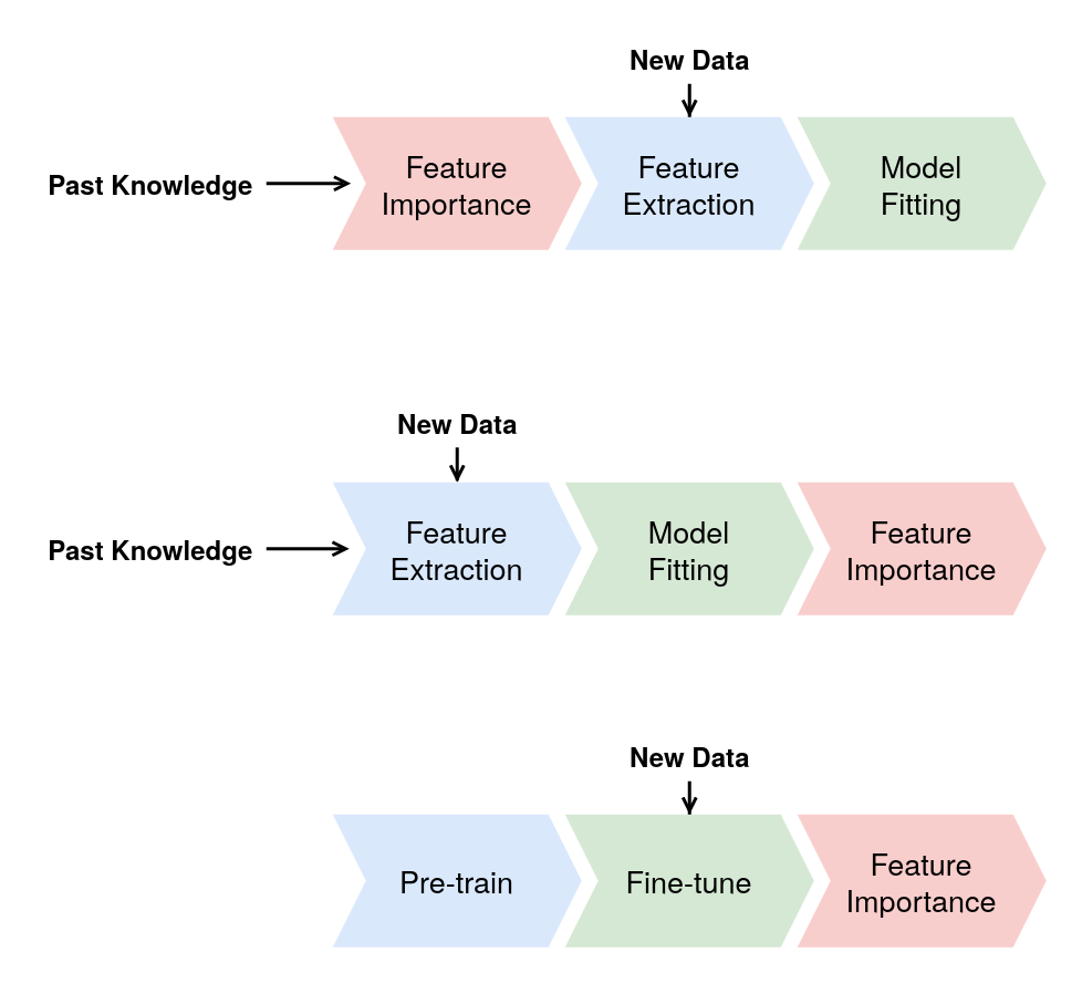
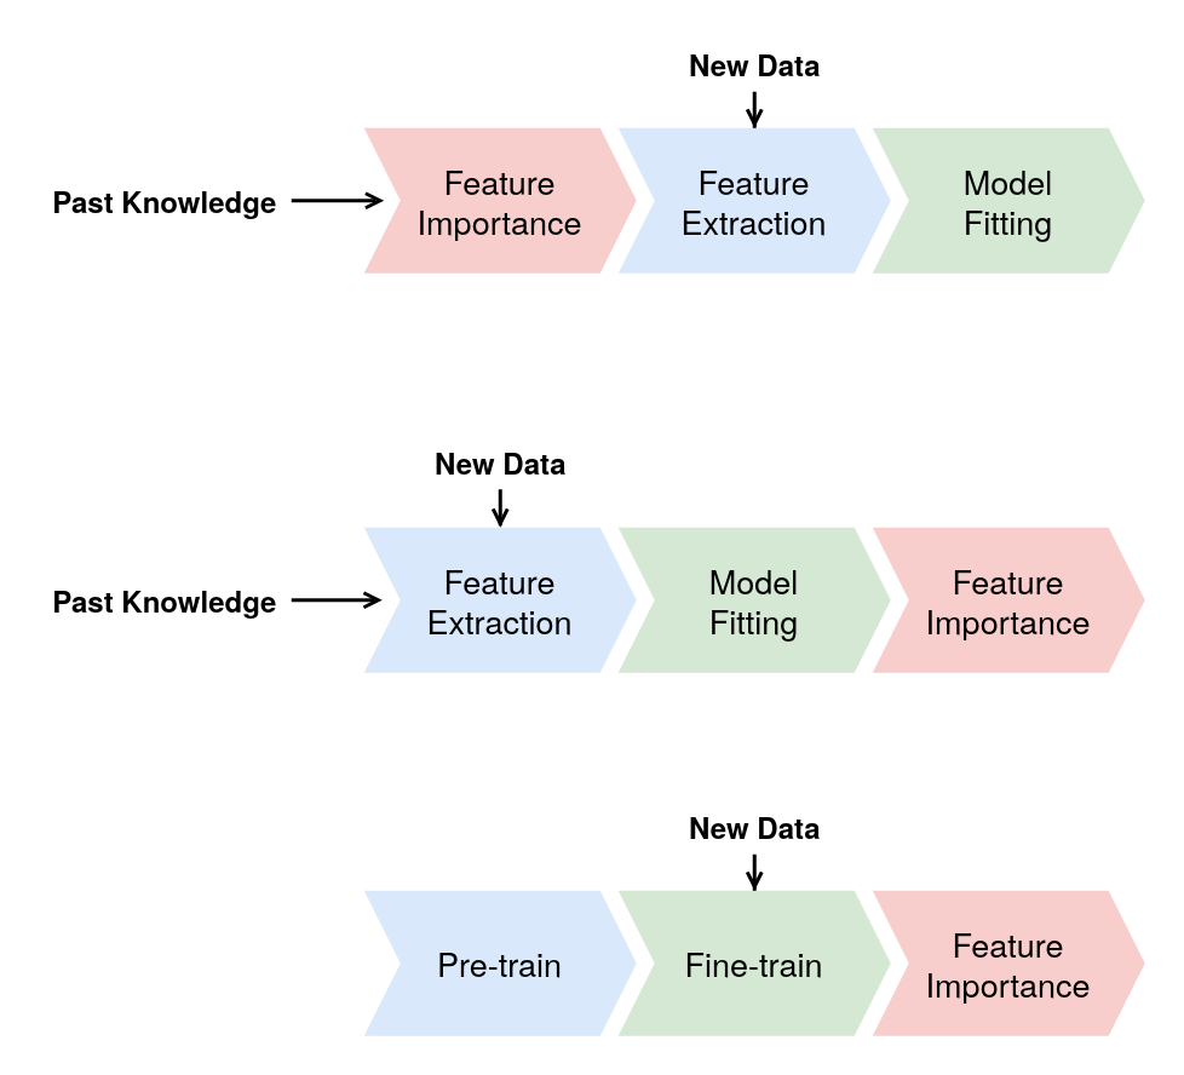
- <mxCell id="14" value="Fine-tune" style="shape=step;perimeter=stepPerimeter;whiteSpace=wrap;html=1;fixedSize=1;fontFamily=Helvetica Neue;fontSize=18;fillColor=#d5e8d4;strokeColor=none;" vertex="1" parent="1"><mxGeometry x="340" y="490" width="150" height="80" as="geometry" /></mxCell>
+ <mxCell id="14" value="Fine-train" style="shape=step;perimeter=stepPerimeter;whiteSpace=wrap;html=1;fixedSize=1;fontFamily=Helvetica Neue;fontSize=18;fillColor=#d5e8d4;strokeColor=none;" vertex="1" parent="1"><mxGeometry x="340" y="490" width="150" height="80" as="geometry" /></mxCell>
